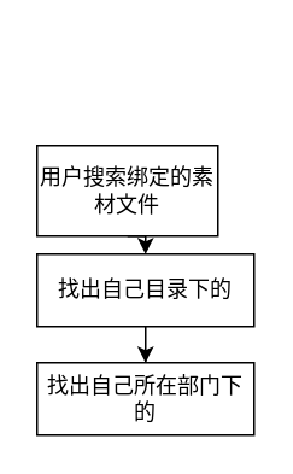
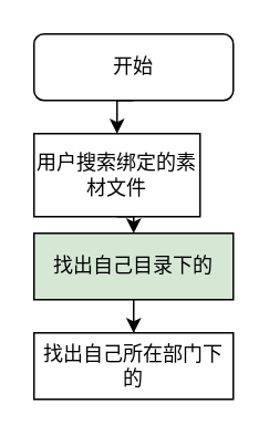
+ <mxCell id="3" value="开始" style="rounded=1;whiteSpace=wrap;html=1;" vertex="1" parent="1"><mxGeometry x="20" y="20" width="120" height="40" as="geometry" /></mxCell>
+ <mxCell id="2" style="edgeStyle=orthogonalEdgeStyle;rounded=0;orthogonalLoop=1;jettySize=auto;html=1;exitX=0.5;exitY=1;exitDx=0;exitDy=0;entryX=0.5;entryY=0;entryDx=0;entryDy=0;" edge="1" parent="1" source="3" target="5"><mxGeometry relative="1" as="geometry" /></mxCell>
- <mxCell id="7" value="找出自己目录下的" style="rounded=0;whiteSpace=wrap;html=1;" vertex="1" parent="1"><mxGeometry x="20" y="140" width="120" height="40" as="geometry" /></mxCell>
+ <mxCell id="7" value="找出自己目录下的" style="rounded=0;whiteSpace=wrap;html=1;fillColor=#d5e8d4;" vertex="1" parent="1"><mxGeometry x="20" y="140" width="120" height="40" as="geometry" /></mxCell>
